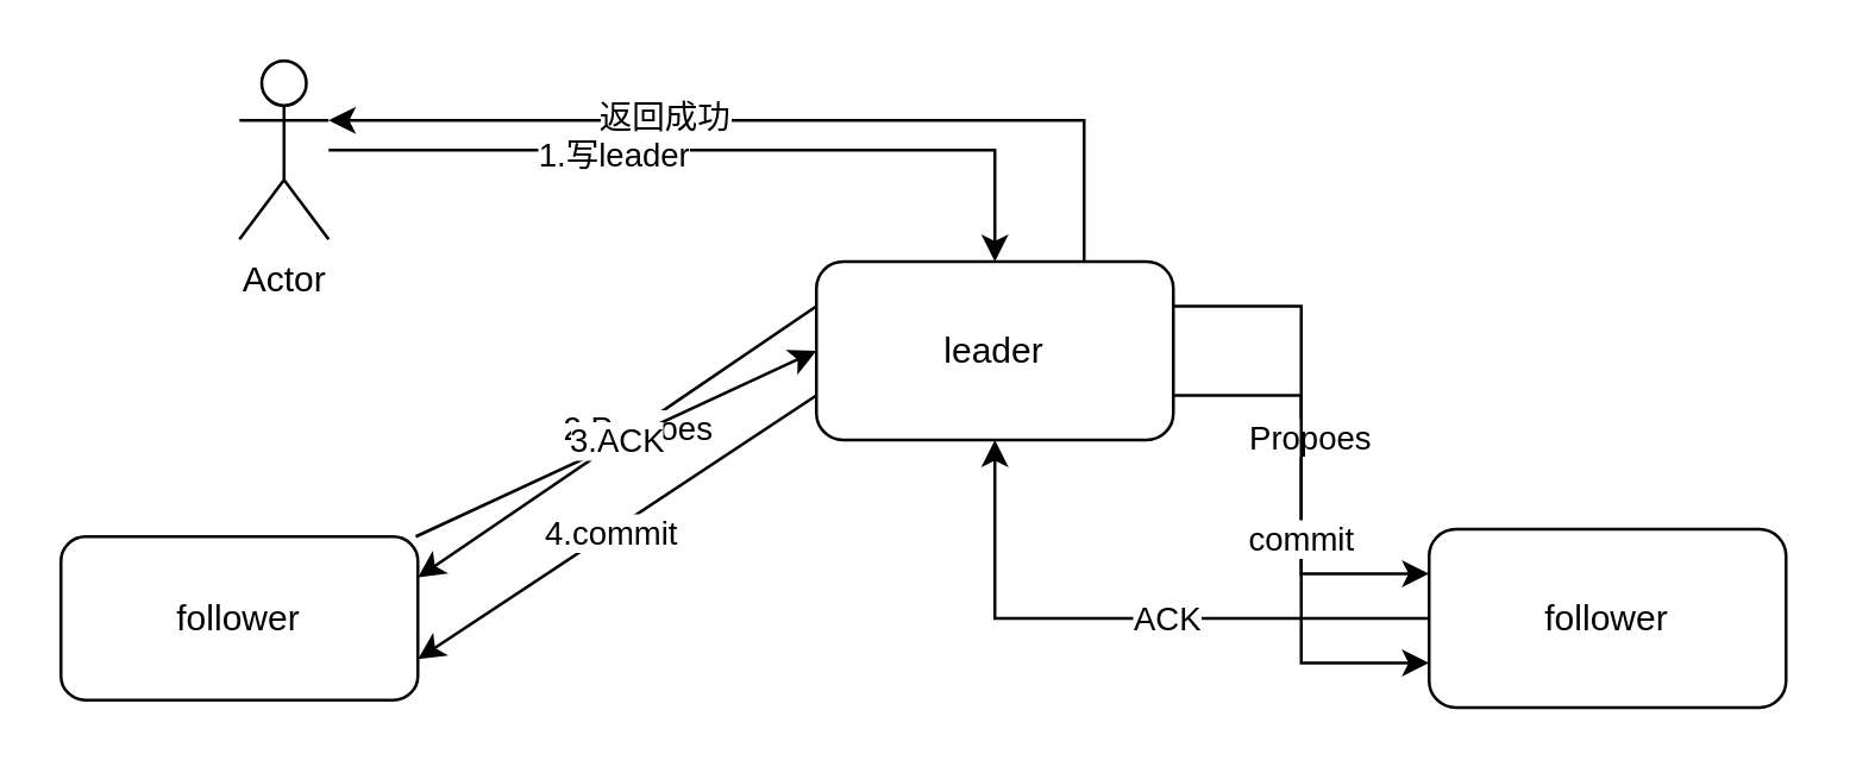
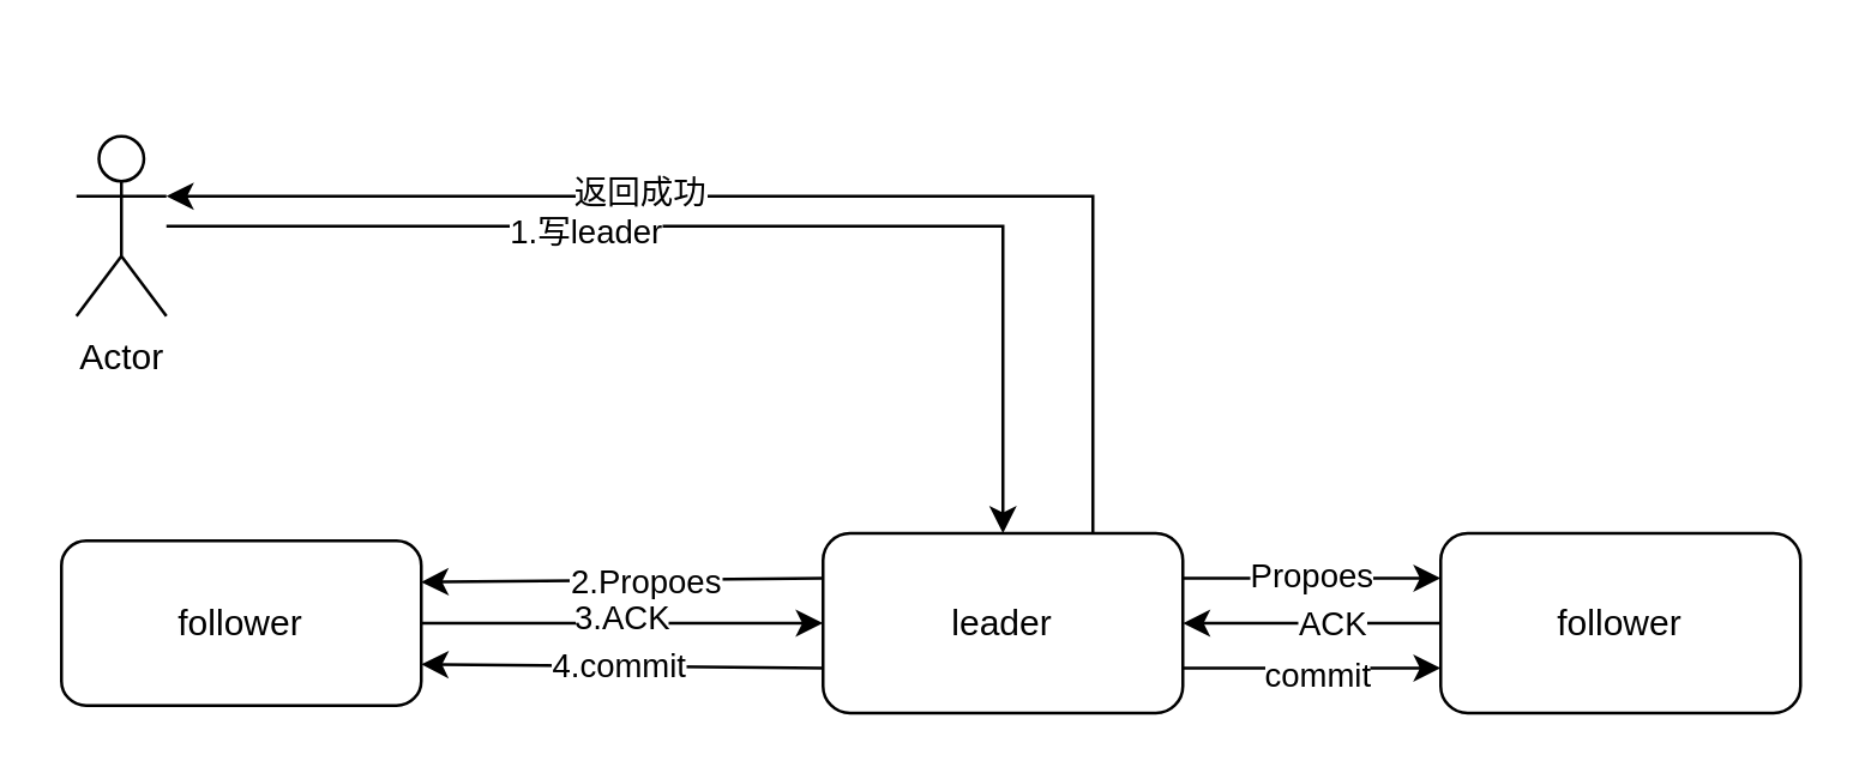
- <mxCell id="4" value="Actor" style="shape=umlActor;verticalLabelPosition=bottom;verticalAlign=top;html=1;outlineConnect=0;" vertex="1" parent="1"><mxGeometry x="80" y="20" width="30" height="60" as="geometry" /></mxCell>
+ <mxCell id="4" value="Actor" style="shape=umlActor;verticalLabelPosition=bottom;verticalAlign=top;html=1;outlineConnect=0;" vertex="1" parent="1"><mxGeometry x="25" y="45" width="30" height="60" as="geometry" /></mxCell>
- <mxCell id="14" value="leader" style="rounded=1;whiteSpace=wrap;html=1;" vertex="1" parent="1"><mxGeometry x="274" y="87.5" width="120" height="60" as="geometry" /></mxCell>
+ <mxCell id="14" value="leader" style="rounded=1;whiteSpace=wrap;html=1;" vertex="1" parent="1"><mxGeometry x="274" y="177.5" width="120" height="60" as="geometry" /></mxCell>
